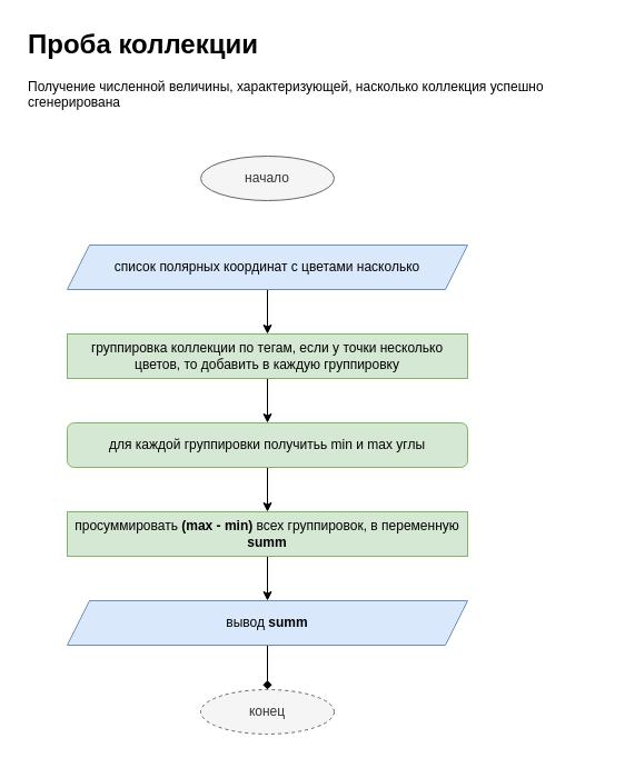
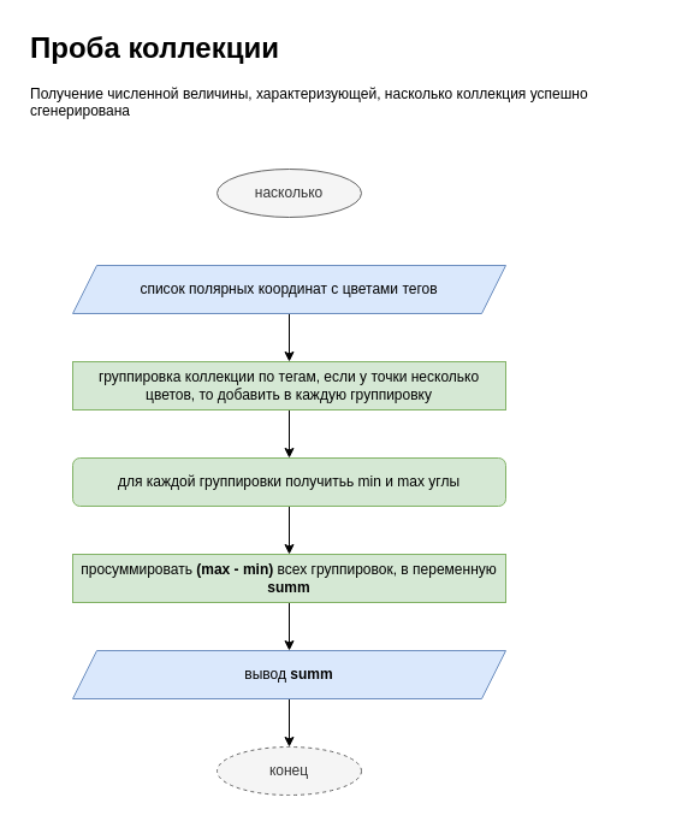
- <mxCell id="2" value="начало" style="ellipse;whiteSpace=wrap;html=1;fillColor=#f5f5f5;fontColor=#333333;strokeColor=#666666;" parent="1" vertex="1"><mxGeometry x="180" y="140" width="120" height="40" as="geometry" /></mxCell>
+ <mxCell id="2" value="насколько" style="ellipse;whiteSpace=wrap;html=1;fillColor=#f5f5f5;fontColor=#333333;strokeColor=#666666;" parent="1" vertex="1"><mxGeometry x="180" y="140" width="120" height="40" as="geometry" /></mxCell>
- <mxCell id="5" value="список полярных координат с цветами насколько" style="shape=parallelogram;perimeter=parallelogramPerimeter;whiteSpace=wrap;html=1;fixedSize=1;fillColor=#dae8fc;strokeColor=#6c8ebf;" parent="1" vertex="1"><mxGeometry x="60" y="220" width="360" height="40" as="geometry" /></mxCell>
+ <mxCell id="5" value="список полярных координат с цветами тегов" style="shape=parallelogram;perimeter=parallelogramPerimeter;whiteSpace=wrap;html=1;fixedSize=1;fillColor=#dae8fc;strokeColor=#6c8ebf;" parent="1" vertex="1"><mxGeometry x="60" y="220" width="360" height="40" as="geometry" /></mxCell>
- <mxCell id="13" value="" style="edgeStyle=orthogonalEdgeStyle;rounded=0;orthogonalLoop=1;jettySize=auto;html=1;endArrow=diamond;" edge="1" parent="1" source="14" target="10"><mxGeometry relative="1" as="geometry" /></mxCell>
+ <mxCell id="13" value="" style="edgeStyle=orthogonalEdgeStyle;rounded=0;orthogonalLoop=1;jettySize=auto;html=1;" edge="1" parent="1" source="14" target="10"><mxGeometry relative="1" as="geometry" /></mxCell>
